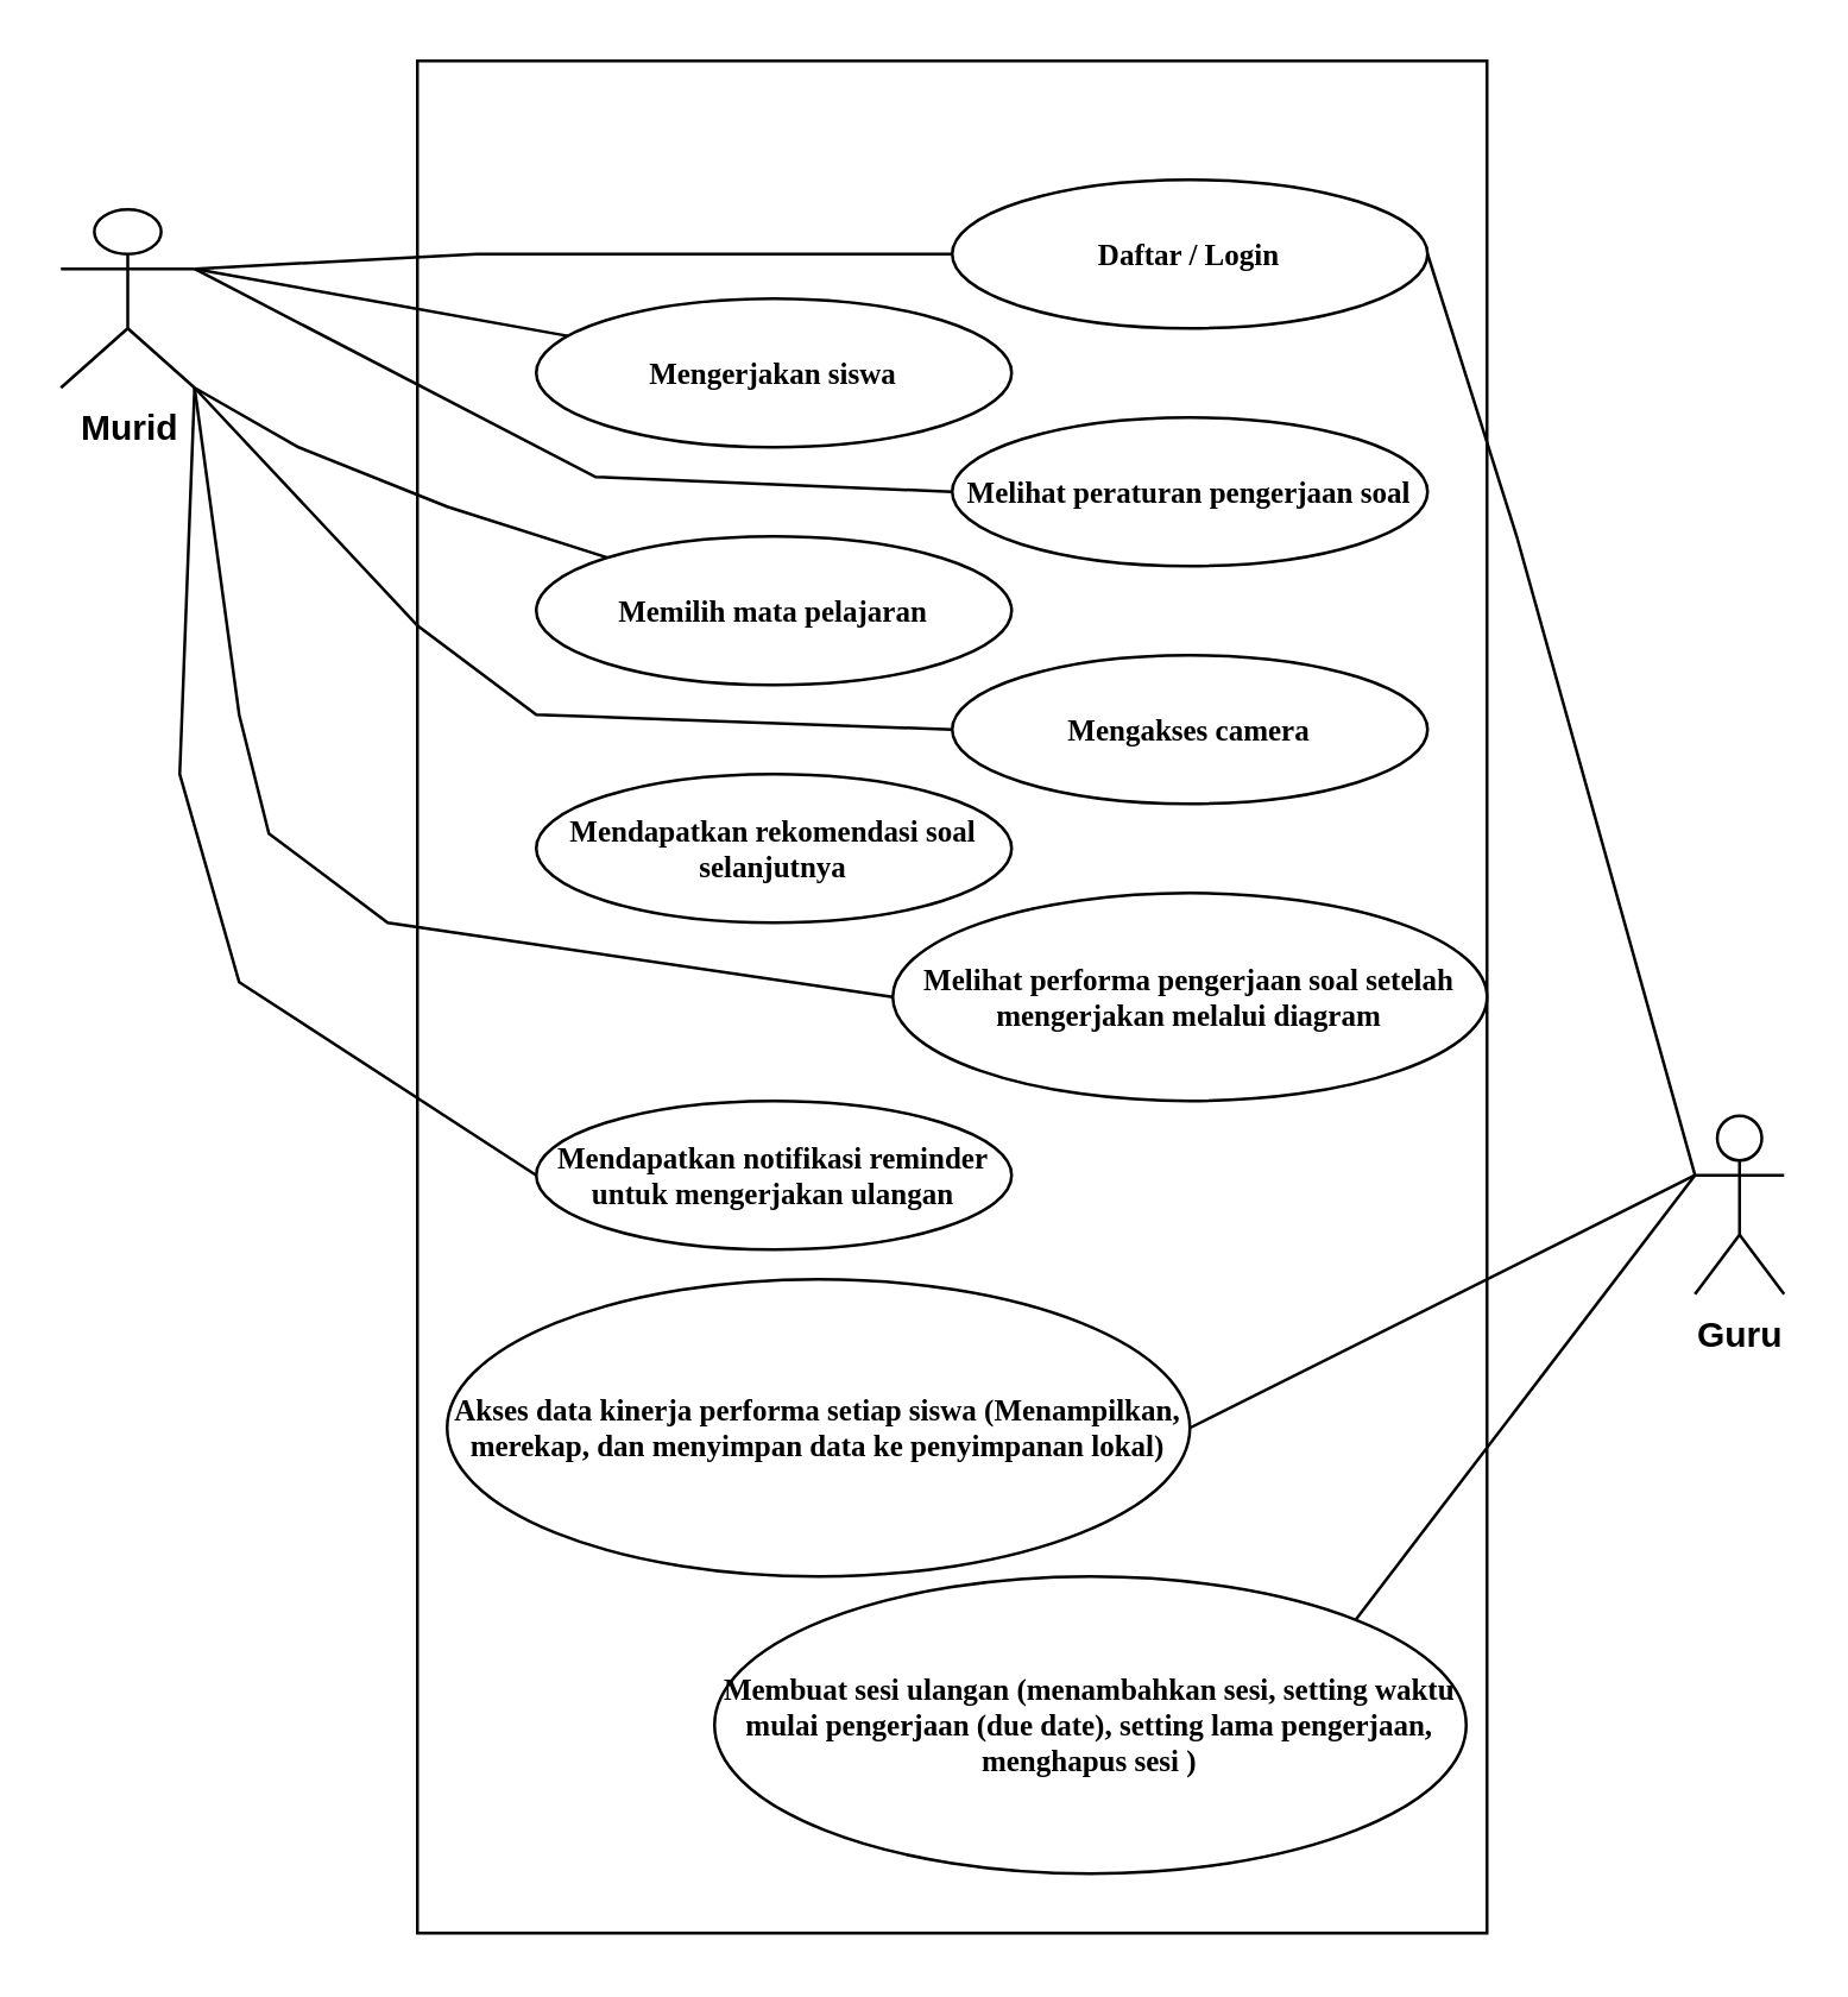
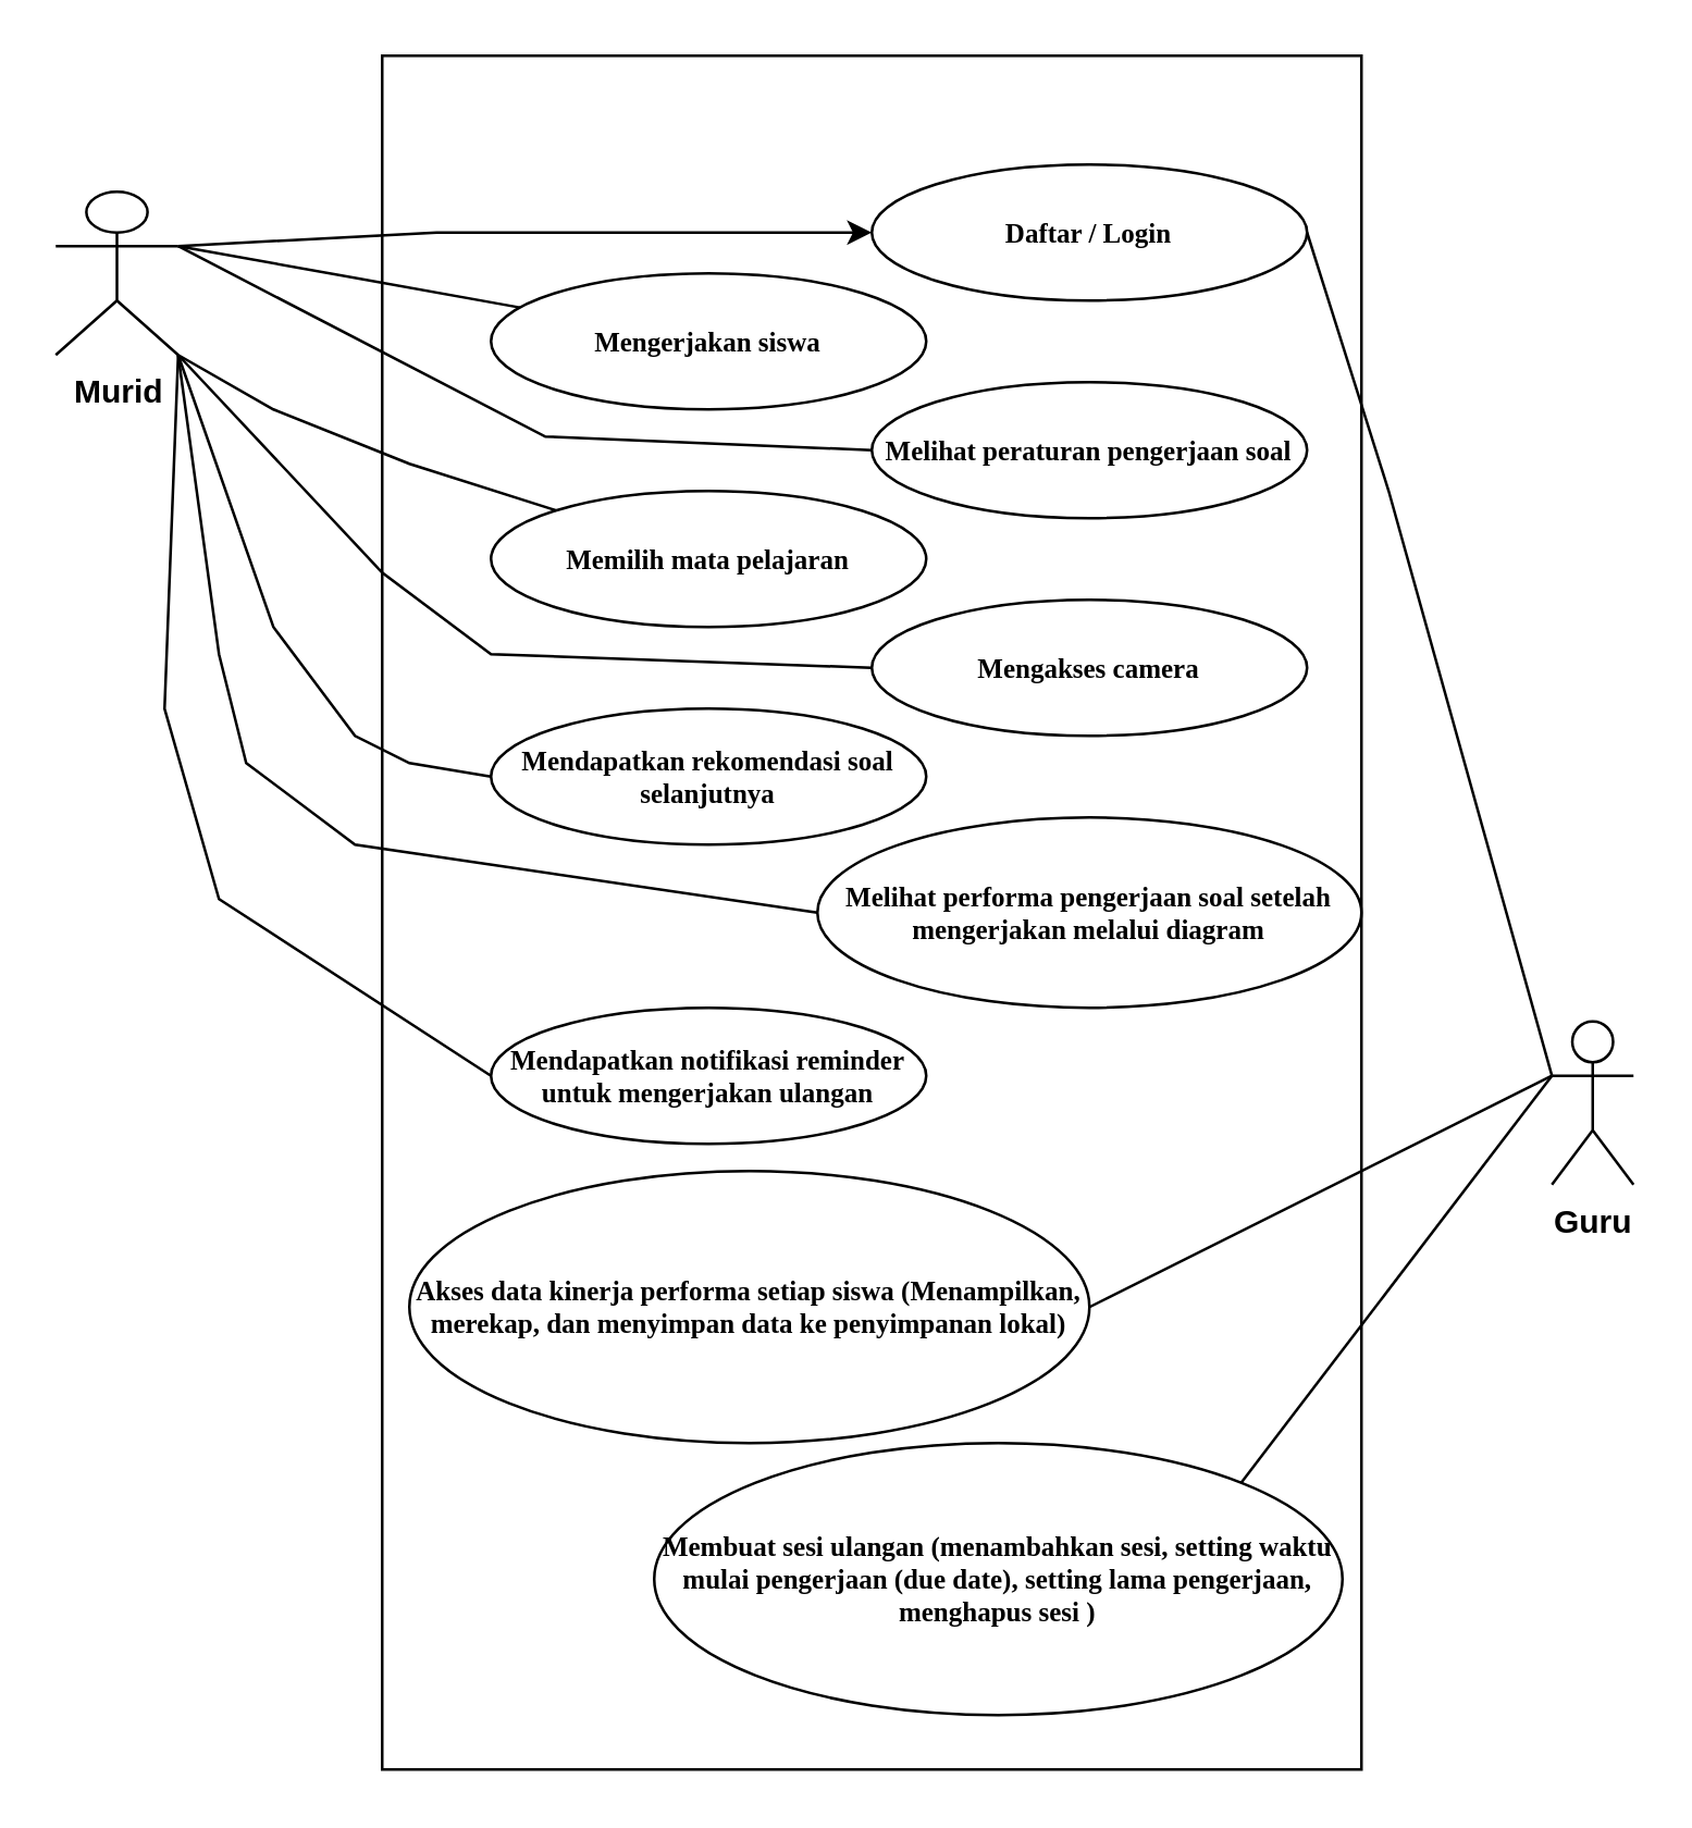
- <mxCell id="14" value="" style="endArrow=none;html=1;rounded=0;exitX=1;exitY=0.333;exitDx=0;exitDy=0;exitPerimeter=0;fontStyle=1" parent="1" source="2" target="11" edge="1"><mxGeometry width="50" height="50" relative="1" as="geometry"><mxPoint x="60" y="120" as="sourcePoint" /><mxPoint x="330" y="20" as="targetPoint" /><Array as="points"><mxPoint x="160" y="85" /></Array></mxGeometry></mxCell>
+ <mxCell id="14" value="" style="endArrow=classic;html=1;rounded=0;exitX=1;exitY=0.333;exitDx=0;exitDy=0;exitPerimeter=0;fontStyle=1;" parent="1" source="2" target="11" edge="1"><mxGeometry width="50" height="50" relative="1" as="geometry"><mxPoint x="60" y="120" as="sourcePoint" /><mxPoint x="330" y="20" as="targetPoint" /><Array as="points"><mxPoint x="160" y="85" /></Array></mxGeometry></mxCell>
+ <mxCell id="19" value="" style="endArrow=none;html=1;rounded=0;entryX=0;entryY=0.5;entryDx=0;entryDy=0;exitX=1;exitY=1;exitDx=0;exitDy=0;exitPerimeter=0;fontStyle=1" parent="1" source="2" target="7" edge="1"><mxGeometry width="50" height="50" relative="1" as="geometry"><mxPoint x="60" y="120" as="sourcePoint" /><mxPoint x="310" y="255" as="targetPoint" /><Array as="points"><mxPoint x="100" y="230" /><mxPoint x="130" y="270" /><mxPoint x="150" y="280" /></Array></mxGeometry></mxCell>
